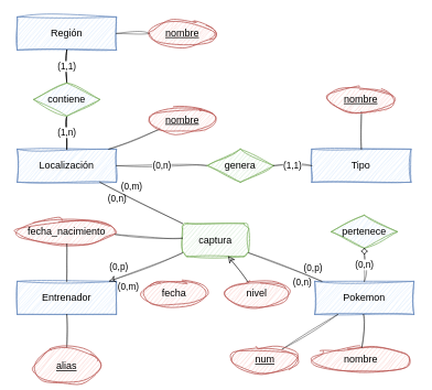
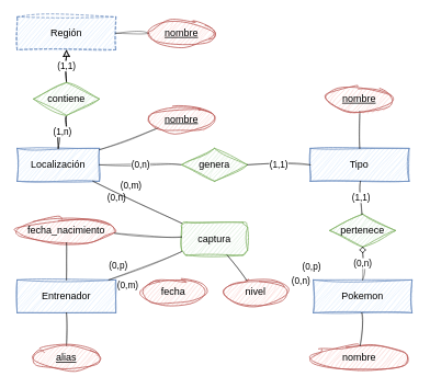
- <mxCell id="2" value="Región" style="rounded=0;whiteSpace=wrap;html=1;sketch=1;curveFitting=1;jiggle=2;fillColor=#dae8fc;strokeColor=#6c8ebf;" parent="1" vertex="1"><mxGeometry x="20" y="20" width="120" height="40" as="geometry" /></mxCell>
+ <mxCell id="2" value="Región" style="rounded=0;whiteSpace=wrap;html=1;sketch=1;curveFitting=1;jiggle=2;fillColor=#dae8fc;strokeColor=#6c8ebf;dashed=1;" parent="1" vertex="1"><mxGeometry x="20" y="20" width="120" height="40" as="geometry" /></mxCell>
- <mxCell id="7" value="(1,1)" style="edgeStyle=orthogonalEdgeStyle;rounded=0;orthogonalLoop=1;jettySize=auto;html=1;endArrow=none;endFill=0;sketch=1;curveFitting=1;jiggle=2;startArrow=none;startFill=0;" parent="1" source="9" target="2" edge="1"><mxGeometry relative="1" as="geometry" /></mxCell>
+ <mxCell id="7" value="(1,1)" style="edgeStyle=orthogonalEdgeStyle;rounded=0;orthogonalLoop=1;jettySize=auto;html=1;endArrow=block;endFill=0;sketch=1;curveFitting=1;jiggle=2;startArrow=none;startFill=0;" parent="1" source="9" target="2" edge="1"><mxGeometry relative="1" as="geometry" /></mxCell>
- <mxCell id="9" value="contiene" style="rhombus;whiteSpace=wrap;html=1;sketch=1;curveFitting=1;jiggle=2;fillColor=#dae8fc;strokeColor=#82b366;" parent="1" vertex="1"><mxGeometry x="40" y="100" width="80" height="40" as="geometry" /></mxCell>
+ <mxCell id="9" value="contiene" style="rhombus;whiteSpace=wrap;html=1;sketch=1;curveFitting=1;jiggle=2;fillColor=#d5e8d4;strokeColor=#82b366;" parent="1" vertex="1"><mxGeometry x="40" y="100" width="80" height="40" as="geometry" /></mxCell>
- <mxCell id="6" value="Localización" style="rounded=0;whiteSpace=wrap;html=1;sketch=1;curveFitting=1;jiggle=2;fillColor=#dae8fc;strokeColor=#6c8ebf;" parent="1" vertex="1"><mxGeometry x="20" y="180" width="120" height="40" as="geometry" /></mxCell>
+ <mxCell id="6" value="Localización" style="rounded=0;whiteSpace=wrap;html=1;sketch=1;curveFitting=1;jiggle=2;fillColor=#dae8fc;strokeColor=#6c8ebf;" parent="1" vertex="1"><mxGeometry x="20" y="180" width="100" height="40" as="geometry" /></mxCell>
- <mxCell id="29" value="genera" style="rhombus;whiteSpace=wrap;html=1;sketch=1;curveFitting=1;jiggle=2;fillColor=#d5e8d4;strokeColor=#82b366;" vertex="1" parent="1"><mxGeometry x="250" y="180" width="80" height="40" as="geometry" /></mxCell>
+ <mxCell id="29" value="genera" style="rhombus;whiteSpace=wrap;html=1;sketch=1;curveFitting=1;jiggle=2;fillColor=#d5e8d4;strokeColor=#82b366;" vertex="1" parent="1"><mxGeometry x="220" y="180" width="80" height="40" as="geometry" /></mxCell>
+ <mxCell id="26" value="(1,1)" style="rounded=0;orthogonalLoop=1;jettySize=auto;html=1;sketch=1;curveFitting=1;jiggle=2;strokeWidth=0.5;endArrow=none;endFill=0;" edge="1" parent="1" source="5" target="25"><mxGeometry relative="1" as="geometry"><mxPoint x="221" y="190" as="targetPoint" /><mxPoint x="282" y="166" as="sourcePoint" /></mxGeometry></mxCell>
- <mxCell id="25" value="pertenece" style="rhombus;whiteSpace=wrap;html=1;sketch=1;curveFitting=1;jiggle=2;fillColor=#dae8fc;strokeColor=#82b366;" vertex="1" parent="1"><mxGeometry x="400" y="260" width="80" height="40" as="geometry" /></mxCell>
+ <mxCell id="25" value="pertenece" style="rhombus;whiteSpace=wrap;html=1;sketch=1;curveFitting=1;jiggle=2;fillColor=#d5e8d4;strokeColor=#82b366;" vertex="1" parent="1"><mxGeometry x="400" y="260" width="80" height="40" as="geometry" /></mxCell>
- <mxCell id="43" value="" style="rounded=0;orthogonalLoop=1;jettySize=auto;html=1;sketch=1;curveFitting=1;jiggle=2;strokeWidth=0.5;endArrow=classic;endFill=0;" edge="1" parent="1" source="42" target="22"><mxGeometry relative="1" as="geometry"><mxPoint x="293" y="309" as="targetPoint" /><mxPoint x="399" y="350" as="sourcePoint" /></mxGeometry></mxCell>
+ <mxCell id="43" value="" style="rounded=0;orthogonalLoop=1;jettySize=auto;html=1;sketch=1;curveFitting=1;jiggle=2;strokeWidth=0.5;endArrow=none;endFill=0;" edge="1" parent="1" source="42" target="22"><mxGeometry relative="1" as="geometry"><mxPoint x="293" y="309" as="targetPoint" /><mxPoint x="399" y="350" as="sourcePoint" /></mxGeometry></mxCell>
- <mxCell id="33" value="" style="rounded=0;orthogonalLoop=1;jettySize=auto;html=1;sketch=1;curveFitting=1;jiggle=2;strokeWidth=0.5;endArrow=none;endFill=0;" edge="1" parent="1" source="3" target="22"><mxGeometry relative="1" as="geometry"><mxPoint x="134" y="240" as="targetPoint" /><mxPoint x="252" y="309" as="sourcePoint" /></mxGeometry></mxCell>
- <mxCell id="32" value="" style="rounded=0;orthogonalLoop=1;jettySize=auto;html=1;sketch=1;curveFitting=1;jiggle=2;strokeWidth=0.5;endArrow=classic;endFill=0;" edge="1" parent="1" source="22" target="4"><mxGeometry relative="1" as="geometry"><mxPoint x="124" y="230" as="targetPoint" /><mxPoint x="242" y="299" as="sourcePoint" /></mxGeometry></mxCell>
+ <mxCell id="32" value="" style="rounded=0;orthogonalLoop=1;jettySize=auto;html=1;sketch=1;curveFitting=1;jiggle=2;strokeWidth=0.5;endArrow=none;endFill=0;" edge="1" parent="1" source="22" target="4"><mxGeometry relative="1" as="geometry"><mxPoint x="124" y="230" as="targetPoint" /><mxPoint x="242" y="299" as="sourcePoint" /></mxGeometry></mxCell>
- <mxCell id="12" value="" style="rounded=0;orthogonalLoop=1;jettySize=auto;html=1;sketch=1;curveFitting=1;jiggle=2;strokeWidth=0.5;endArrow=none;endFill=0;" parent="1" source="13" target="3" edge="1"><mxGeometry relative="1" as="geometry"><mxPoint x="325" y="521" as="targetPoint" /></mxGeometry></mxCell>
- <mxCell id="13" value="num" style="ellipse;whiteSpace=wrap;html=1;sketch=1;curveFitting=1;jiggle=2;fontStyle=4;fillColor=#f8cecc;strokeColor=#b85450;" parent="1" vertex="1"><mxGeometry x="280" y="420" width="80" height="30" as="geometry" /></mxCell>
- <mxCell id="15" value="alias" style="ellipse;whiteSpace=wrap;html=1;sketch=1;curveFitting=1;jiggle=2;fontStyle=4;fillColor=#f8cecc;strokeColor=#b85450;" parent="1" vertex="1"><mxGeometry x="40" y="420" width="80" height="45" as="geometry" /></mxCell>
+ <mxCell id="15" value="alias" style="ellipse;whiteSpace=wrap;html=1;sketch=1;curveFitting=1;jiggle=2;fontStyle=4;fillColor=#f8cecc;strokeColor=#b85450;" parent="1" vertex="1"><mxGeometry x="40" y="420" width="80" height="30" as="geometry" /></mxCell>
